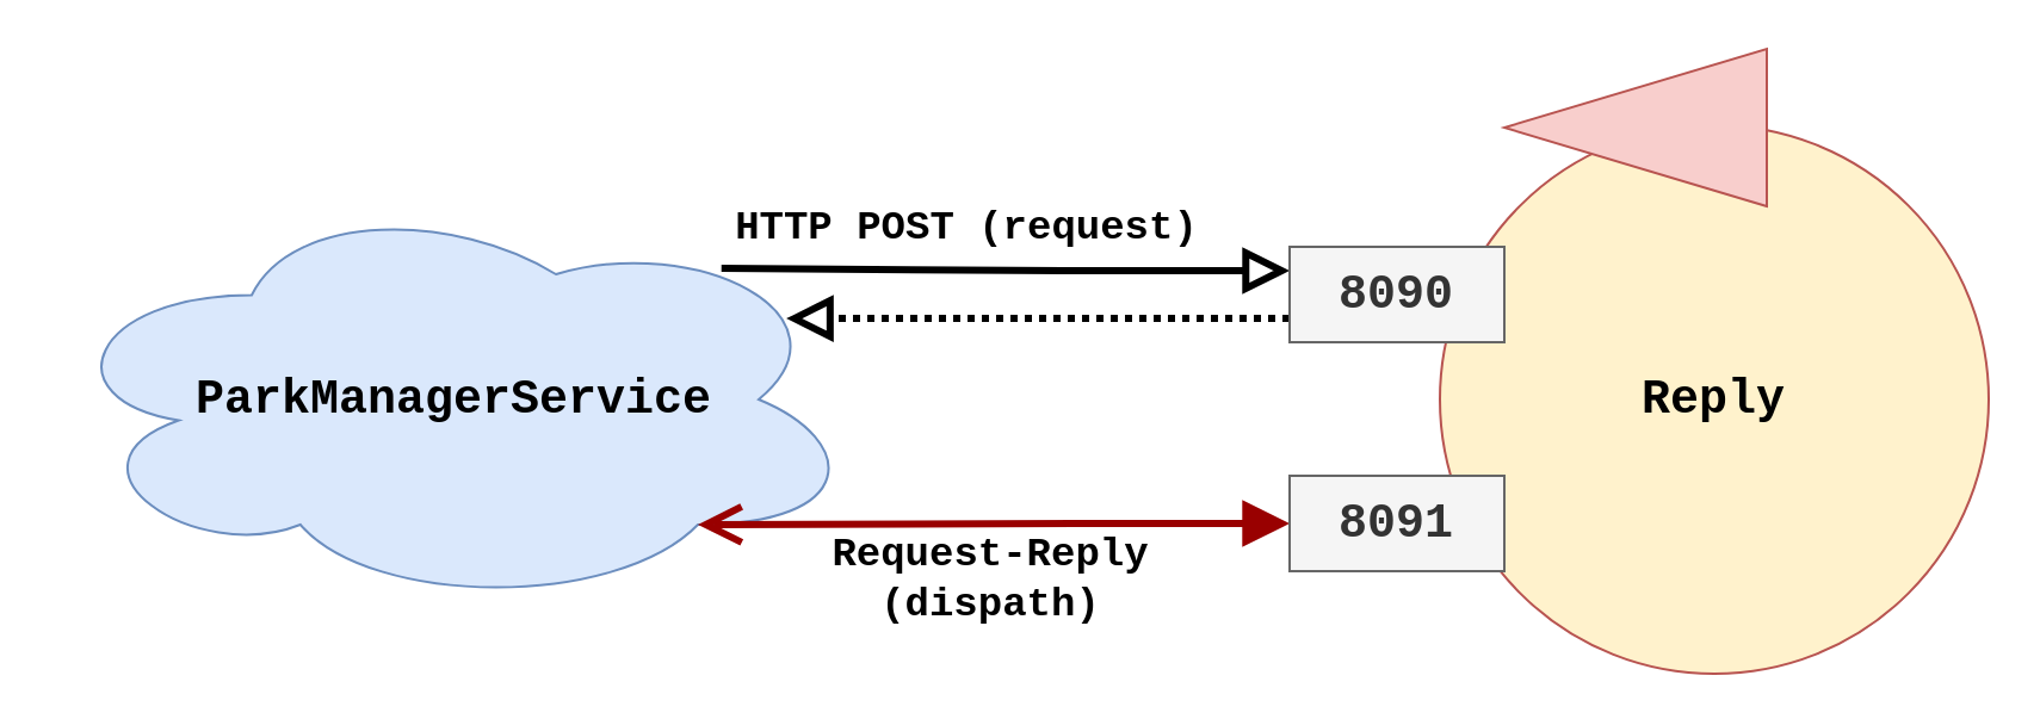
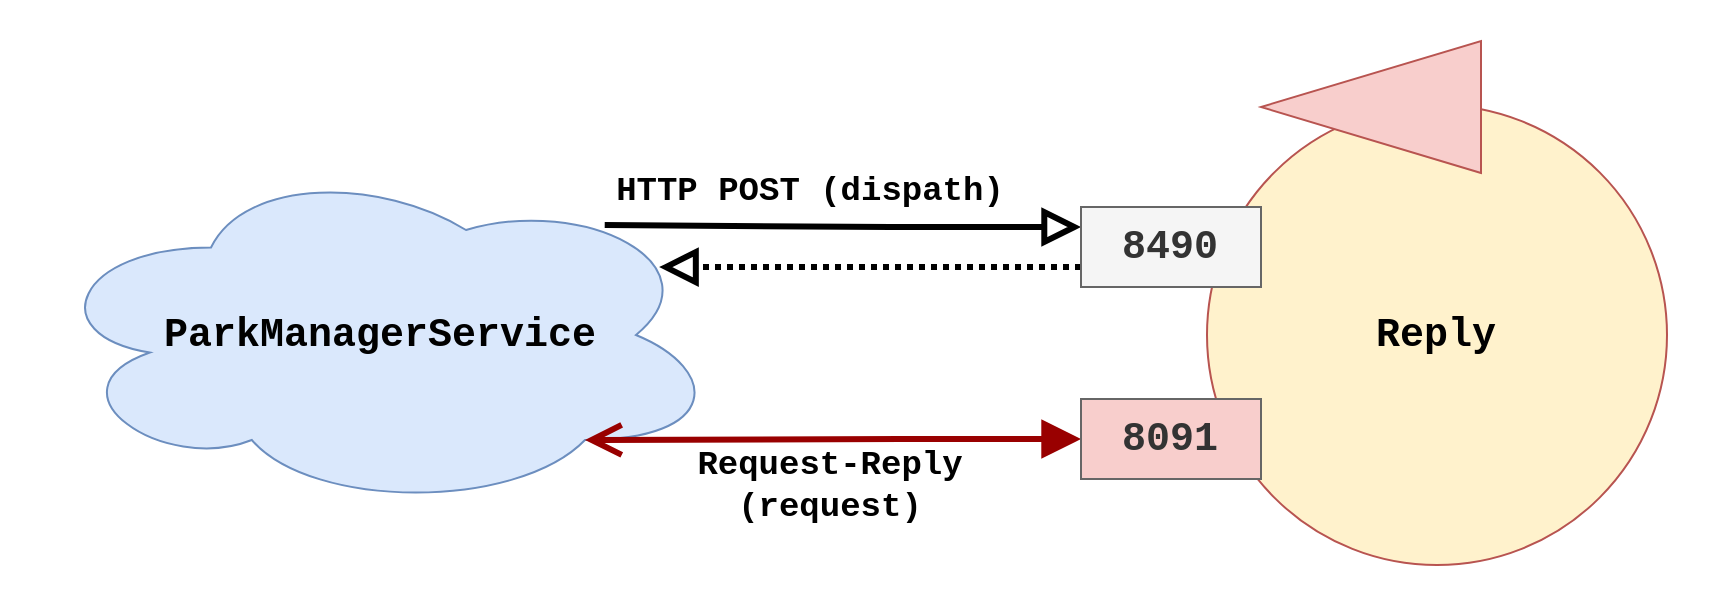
- <mxCell id="10" value="HTTP POST (request)" style="text;html=1;strokeColor=none;fillColor=none;align=center;verticalAlign=middle;whiteSpace=wrap;rounded=0;fontFamily=Courier New;fontSize=17;fontStyle=1" vertex="1" parent="1"><mxGeometry x="300" y="86" width="210" height="20" as="geometry" /></mxCell>
+ <mxCell id="10" value="HTTP POST (dispath)" style="text;html=1;strokeColor=none;fillColor=none;align=center;verticalAlign=middle;whiteSpace=wrap;rounded=0;fontFamily=Courier New;fontSize=17;fontStyle=1" vertex="1" parent="1"><mxGeometry x="300" y="86" width="210" height="20" as="geometry" /></mxCell>
- <mxCell id="7" value="8090" style="rounded=0;whiteSpace=wrap;html=1;fontFamily=Courier New;fontSize=20;strokeColor=#666666;fillColor=#f5f5f5;fontColor=#333333;fontStyle=1" vertex="1" parent="1"><mxGeometry x="540" y="103" width="90" height="40" as="geometry" /></mxCell>
+ <mxCell id="7" value="8490" style="rounded=0;whiteSpace=wrap;html=1;fontFamily=Courier New;fontSize=20;strokeColor=#666666;fillColor=#f5f5f5;fontColor=#333333;fontStyle=1" vertex="1" parent="1"><mxGeometry x="540" y="103" width="90" height="40" as="geometry" /></mxCell>
- <mxCell id="9" value="8091" style="rounded=0;whiteSpace=wrap;html=1;fontFamily=Courier New;fontSize=20;strokeColor=#666666;fillColor=#f5f5f5;fontColor=#333333;fontStyle=1" vertex="1" parent="1"><mxGeometry x="540" y="199" width="90" height="40" as="geometry" /></mxCell>
+ <mxCell id="9" value="8091" style="rounded=0;whiteSpace=wrap;html=1;fontFamily=Courier New;fontSize=20;strokeColor=#666666;fillColor=#f8cecc;fontColor=#333333;fontStyle=1;" vertex="1" parent="1"><mxGeometry x="540" y="199" width="90" height="40" as="geometry" /></mxCell>
- <mxCell id="11" value="Request-Reply (dispath)" style="text;html=1;strokeColor=none;fillColor=none;align=center;verticalAlign=middle;whiteSpace=wrap;rounded=0;fontFamily=Courier New;fontSize=17;fontStyle=1" vertex="1" parent="1"><mxGeometry x="310" y="223" width="210" height="40" as="geometry" /></mxCell>
+ <mxCell id="11" value="Request-Reply (request)" style="text;html=1;strokeColor=none;fillColor=none;align=center;verticalAlign=middle;whiteSpace=wrap;rounded=0;fontFamily=Courier New;fontSize=17;fontStyle=1" vertex="1" parent="1"><mxGeometry x="310" y="223" width="210" height="40" as="geometry" /></mxCell>
